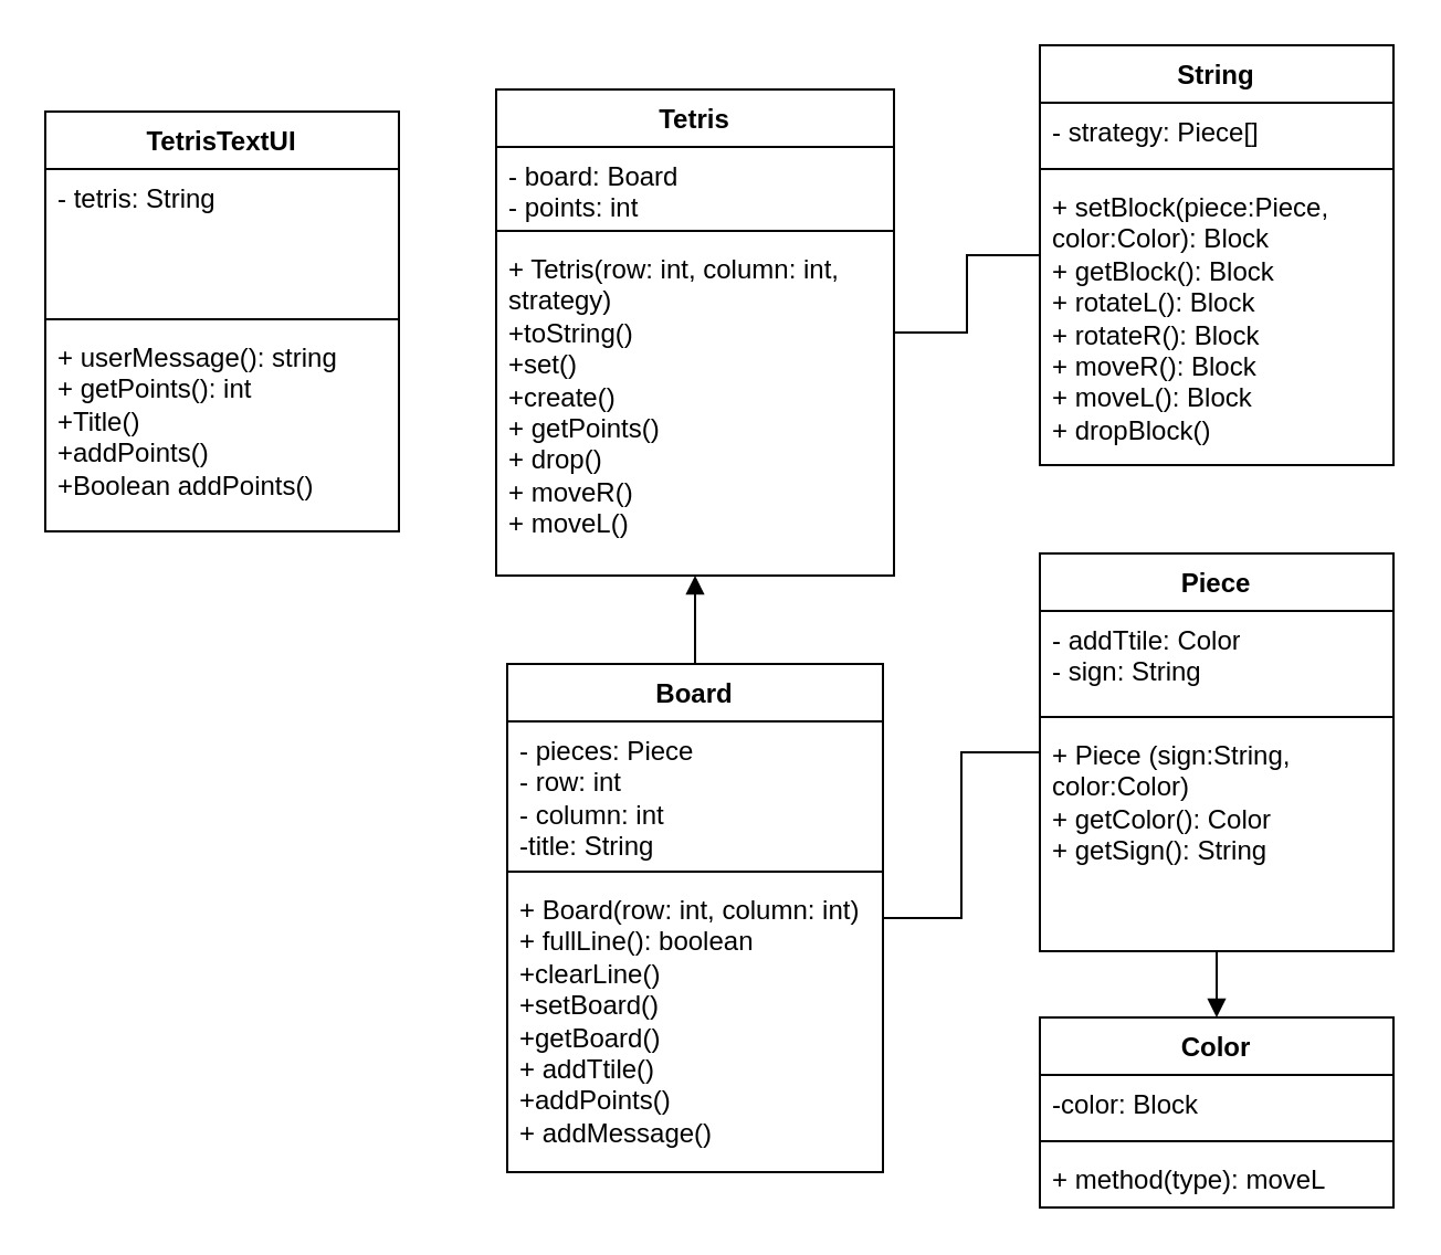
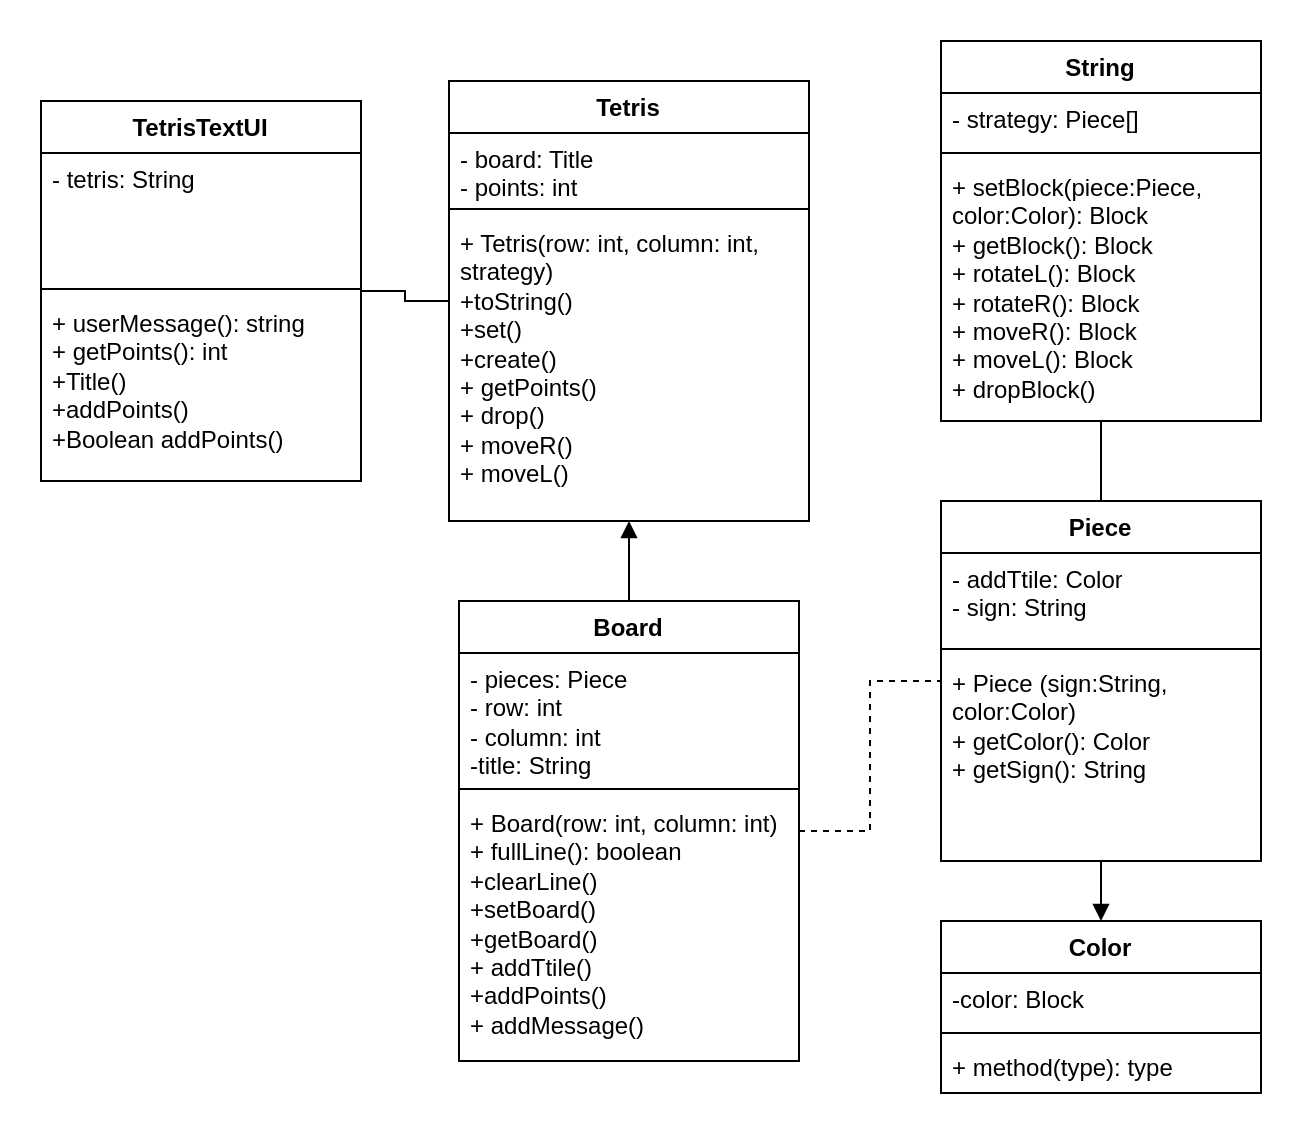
- <mxCell id="3" value="- board: Board&lt;br&gt;- points: int" style="text;strokeColor=none;fillColor=none;align=left;verticalAlign=top;spacingLeft=4;spacingRight=4;overflow=hidden;rotatable=0;points=[[0,0.5],[1,0.5]];portConstraint=eastwest;whiteSpace=wrap;html=1;" parent="2" vertex="1"><mxGeometry y="26" width="180" height="34" as="geometry" /></mxCell>
+ <mxCell id="3" value="- board: Title&lt;br&gt;- points: int" style="text;strokeColor=none;fillColor=none;align=left;verticalAlign=top;spacingLeft=4;spacingRight=4;overflow=hidden;rotatable=0;points=[[0,0.5],[1,0.5]];portConstraint=eastwest;whiteSpace=wrap;html=1;" parent="2" vertex="1"><mxGeometry y="26" width="180" height="34" as="geometry" /></mxCell>
- <mxCell id="23" value="" style="endArrow=none;html=1;edgeStyle=orthogonalEdgeStyle;rounded=0;" parent="1" source="2" target="10" edge="1"><mxGeometry relative="1" as="geometry"><mxPoint x="464" y="320" as="sourcePoint" /><mxPoint x="624" y="320" as="targetPoint" /></mxGeometry></mxCell>
+ <mxCell id="22" value="" style="endArrow=none;html=1;edgeStyle=orthogonalEdgeStyle;rounded=0;" parent="1" source="2" target="18" edge="1"><mxGeometry relative="1" as="geometry"><mxPoint x="464" y="320" as="sourcePoint" /><mxPoint x="624" y="320" as="targetPoint" /></mxGeometry></mxCell>
+ <mxCell id="25" value="" style="endArrow=none;html=1;edgeStyle=orthogonalEdgeStyle;rounded=0;" parent="1" source="10" target="6" edge="1"><mxGeometry relative="1" as="geometry"><mxPoint x="514" y="30" as="sourcePoint" /><mxPoint x="674" y="30" as="targetPoint" /></mxGeometry></mxCell>
- <mxCell id="26" value="" style="endArrow=none;html=1;edgeStyle=orthogonalEdgeStyle;rounded=0;" parent="1" source="14" target="6" edge="1"><mxGeometry relative="1" as="geometry"><mxPoint x="430" y="490" as="sourcePoint" /><mxPoint x="590" y="490" as="targetPoint" /></mxGeometry></mxCell>
+ <mxCell id="26" value="" style="endArrow=none;html=1;edgeStyle=orthogonalEdgeStyle;rounded=0;dashed=1;" parent="1" source="14" target="6" edge="1"><mxGeometry relative="1" as="geometry"><mxPoint x="430" y="490" as="sourcePoint" /><mxPoint x="590" y="490" as="targetPoint" /></mxGeometry></mxCell>
- <mxCell id="30" value="+ method(type): moveL" style="text;strokeColor=none;fillColor=none;align=left;verticalAlign=top;spacingLeft=4;spacingRight=4;overflow=hidden;rotatable=0;points=[[0,0.5],[1,0.5]];portConstraint=eastwest;whiteSpace=wrap;html=1;" parent="27" vertex="1"><mxGeometry y="60" width="160" height="26" as="geometry" /></mxCell>
+ <mxCell id="30" value="+ method(type): type" style="text;strokeColor=none;fillColor=none;align=left;verticalAlign=top;spacingLeft=4;spacingRight=4;overflow=hidden;rotatable=0;points=[[0,0.5],[1,0.5]];portConstraint=eastwest;whiteSpace=wrap;html=1;" parent="27" vertex="1"><mxGeometry y="60" width="160" height="26" as="geometry" /></mxCell>
